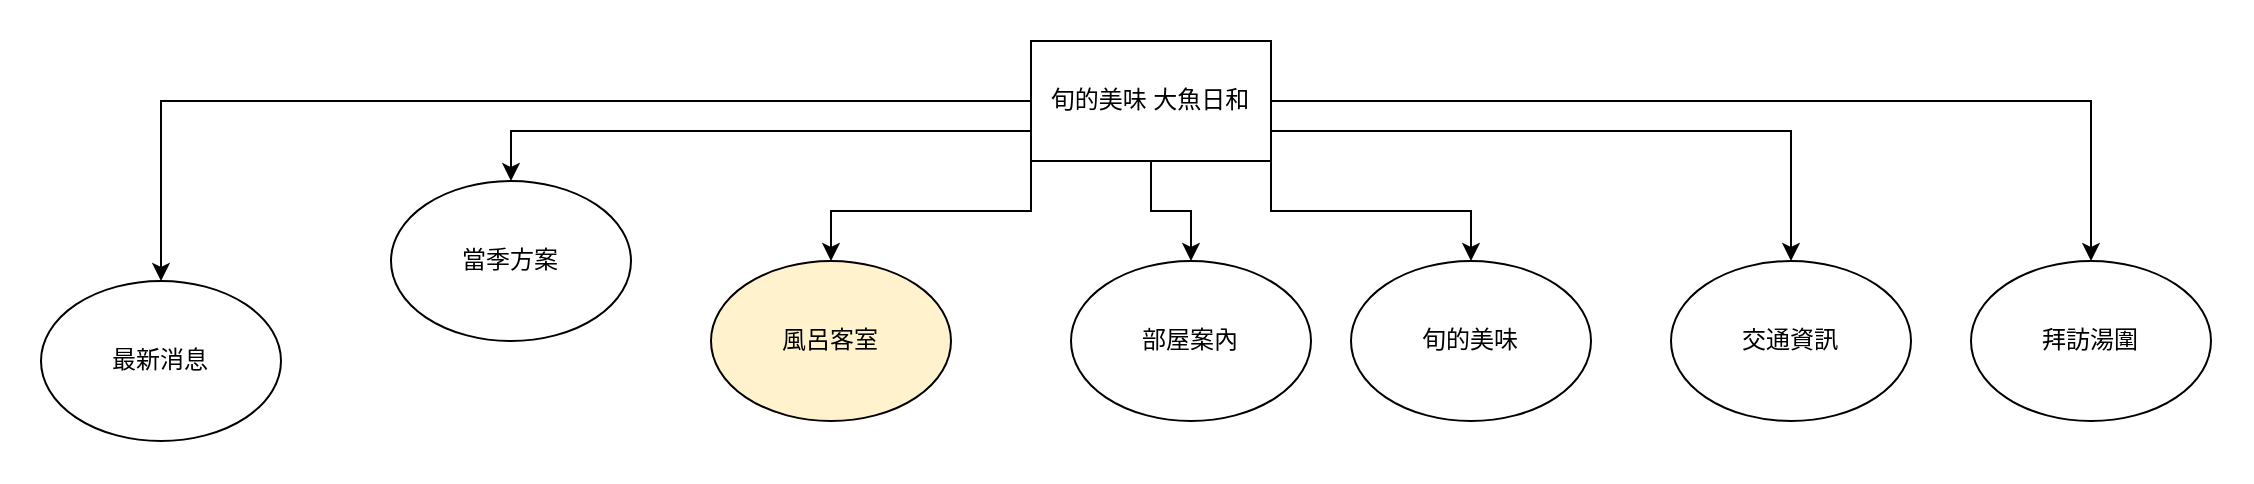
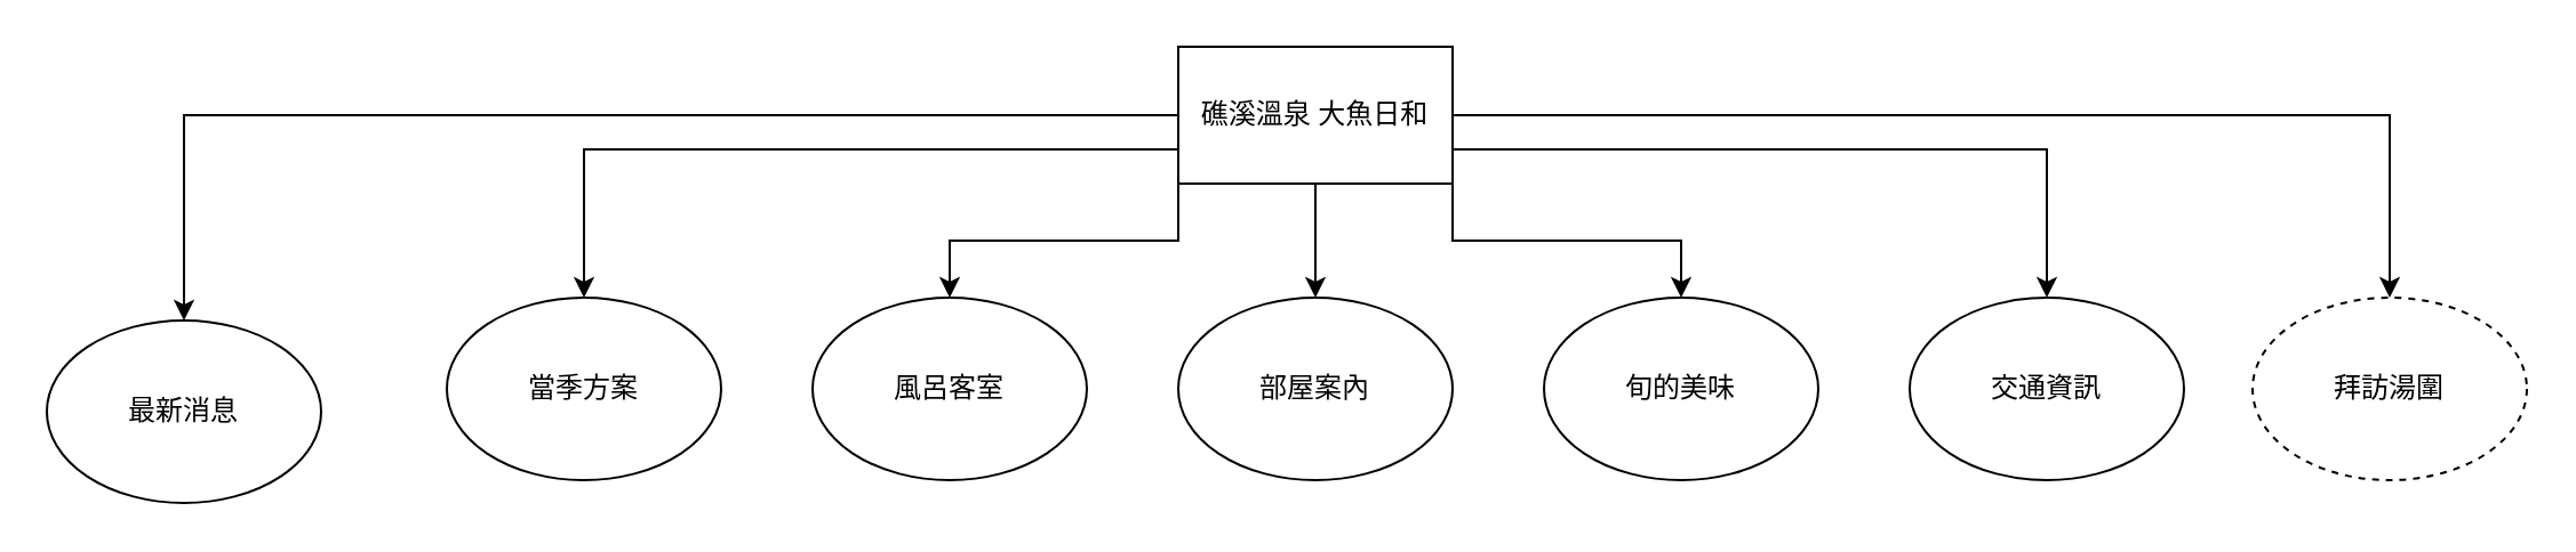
- <mxCell id="9" value="旬的美味 大魚日和" style="rounded=0;whiteSpace=wrap;html=1;" vertex="1" parent="1"><mxGeometry x="515" y="20" width="120" height="60" as="geometry" /></mxCell>
+ <mxCell id="9" value="礁溪溫泉 大魚日和" style="rounded=0;whiteSpace=wrap;html=1;" vertex="1" parent="1"><mxGeometry x="515" y="20" width="120" height="60" as="geometry" /></mxCell>
- <mxCell id="11" value="當季方案" style="ellipse;whiteSpace=wrap;html=1;" vertex="1" parent="1"><mxGeometry x="195" y="90" width="120" height="80" as="geometry" /></mxCell>
+ <mxCell id="11" value="當季方案" style="ellipse;whiteSpace=wrap;html=1;" vertex="1" parent="1"><mxGeometry x="195" y="130" width="120" height="80" as="geometry" /></mxCell>
- <mxCell id="12" value="風呂客室" style="ellipse;whiteSpace=wrap;html=1;fillColor=#fff2cc;" vertex="1" parent="1"><mxGeometry x="355" y="130" width="120" height="80" as="geometry" /></mxCell>
+ <mxCell id="12" value="風呂客室" style="ellipse;whiteSpace=wrap;html=1;" vertex="1" parent="1"><mxGeometry x="355" y="130" width="120" height="80" as="geometry" /></mxCell>
- <mxCell id="13" value="部屋案內" style="ellipse;whiteSpace=wrap;html=1;" vertex="1" parent="1"><mxGeometry x="535" y="130" width="120" height="80" as="geometry" /></mxCell>
+ <mxCell id="13" value="部屋案內" style="ellipse;whiteSpace=wrap;html=1;" vertex="1" parent="1"><mxGeometry x="515" y="130" width="120" height="80" as="geometry" /></mxCell>
- <mxCell id="16" value="拜訪湯圍" style="ellipse;whiteSpace=wrap;html=1;" vertex="1" parent="1"><mxGeometry x="985" y="130" width="120" height="80" as="geometry" /></mxCell>
+ <mxCell id="16" value="拜訪湯圍" style="ellipse;whiteSpace=wrap;html=1;dashed=1;" vertex="1" parent="1"><mxGeometry x="985" y="130" width="120" height="80" as="geometry" /></mxCell>
